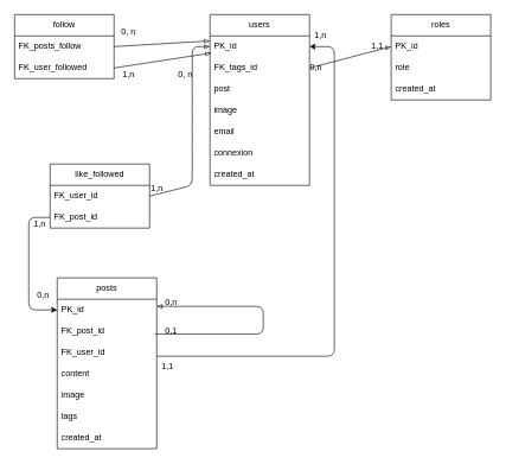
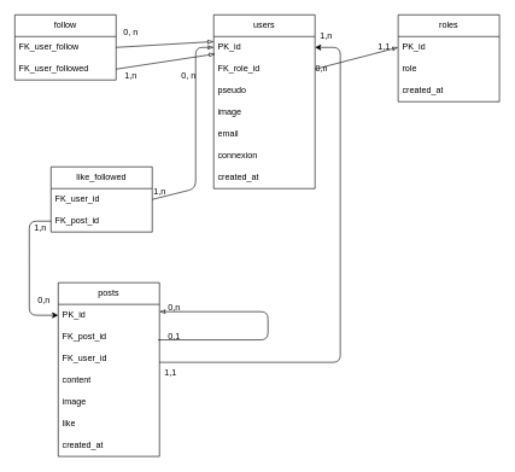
- <mxCell id="42" value="FK_posts_follow" style="text;strokeColor=none;fillColor=none;align=left;verticalAlign=middle;spacingLeft=4;spacingRight=4;overflow=hidden;points=[[0,0.5],[1,0.5]];portConstraint=eastwest;rotatable=0;whiteSpace=wrap;html=1;" vertex="1" parent="41"><mxGeometry y="30" width="140" height="30" as="geometry" /></mxCell>
+ <mxCell id="42" value="FK_user_follow" style="text;strokeColor=none;fillColor=none;align=left;verticalAlign=middle;spacingLeft=4;spacingRight=4;overflow=hidden;points=[[0,0.5],[1,0.5]];portConstraint=eastwest;rotatable=0;whiteSpace=wrap;html=1;" vertex="1" parent="41"><mxGeometry y="30" width="140" height="30" as="geometry" /></mxCell>
- <mxCell id="4" value="FK_tags_id" style="text;strokeColor=none;fillColor=none;align=left;verticalAlign=middle;spacingLeft=4;spacingRight=4;overflow=hidden;points=[[0,0.5],[1,0.5]];portConstraint=eastwest;rotatable=0;whiteSpace=wrap;html=1;" parent="2" vertex="1"><mxGeometry y="60" width="140" height="30" as="geometry" /></mxCell>
+ <mxCell id="4" value="FK_role_id" style="text;strokeColor=none;fillColor=none;align=left;verticalAlign=middle;spacingLeft=4;spacingRight=4;overflow=hidden;points=[[0,0.5],[1,0.5]];portConstraint=eastwest;rotatable=0;whiteSpace=wrap;html=1;" parent="2" vertex="1"><mxGeometry y="60" width="140" height="30" as="geometry" /></mxCell>
- <mxCell id="5" value="post" style="text;strokeColor=none;fillColor=none;align=left;verticalAlign=middle;spacingLeft=4;spacingRight=4;overflow=hidden;points=[[0,0.5],[1,0.5]];portConstraint=eastwest;rotatable=0;whiteSpace=wrap;html=1;" parent="2" vertex="1"><mxGeometry y="90" width="140" height="30" as="geometry" /></mxCell>
+ <mxCell id="5" value="pseudo" style="text;strokeColor=none;fillColor=none;align=left;verticalAlign=middle;spacingLeft=4;spacingRight=4;overflow=hidden;points=[[0,0.5],[1,0.5]];portConstraint=eastwest;rotatable=0;whiteSpace=wrap;html=1;" parent="2" vertex="1"><mxGeometry y="90" width="140" height="30" as="geometry" /></mxCell>
- <mxCell id="16" value="tags" style="text;strokeColor=none;fillColor=none;align=left;verticalAlign=middle;spacingLeft=4;spacingRight=4;overflow=hidden;points=[[0,0.5],[1,0.5]];portConstraint=eastwest;rotatable=0;whiteSpace=wrap;html=1;" parent="10" vertex="1"><mxGeometry y="180" width="140" height="30" as="geometry" /></mxCell>
+ <mxCell id="16" value="like" style="text;strokeColor=none;fillColor=none;align=left;verticalAlign=middle;spacingLeft=4;spacingRight=4;overflow=hidden;points=[[0,0.5],[1,0.5]];portConstraint=eastwest;rotatable=0;whiteSpace=wrap;html=1;" parent="10" vertex="1"><mxGeometry y="180" width="140" height="30" as="geometry" /></mxCell>
